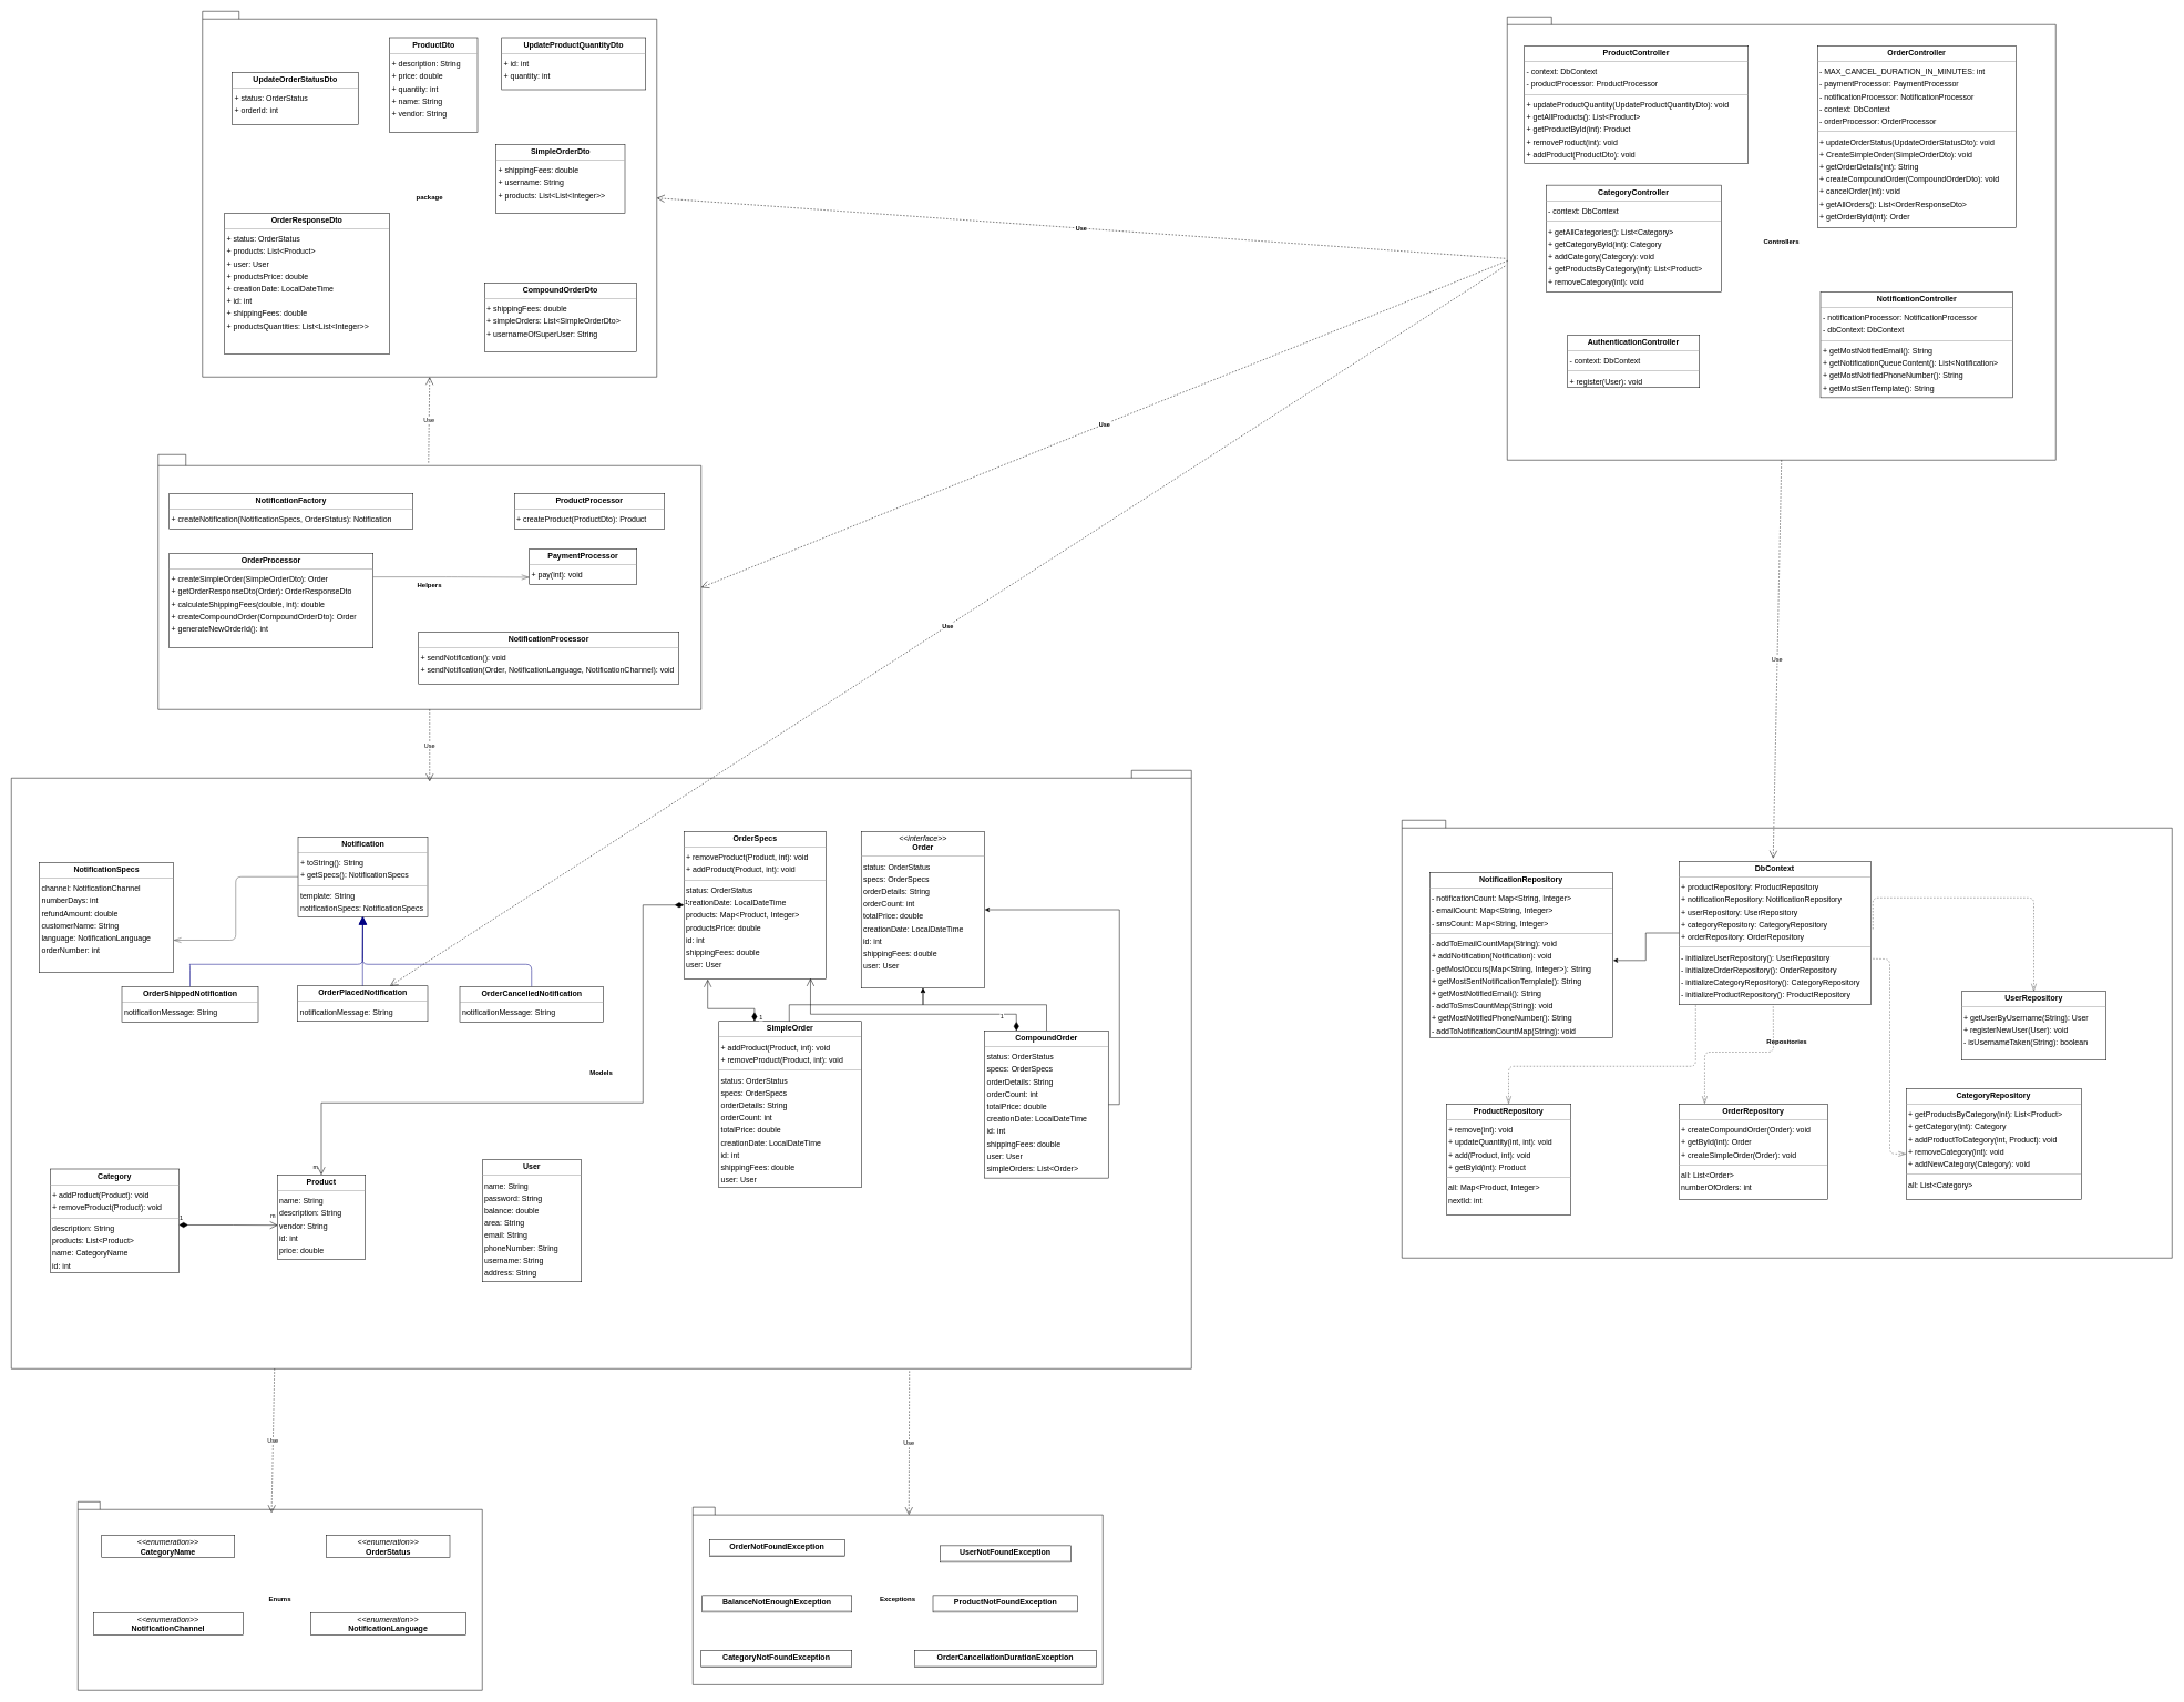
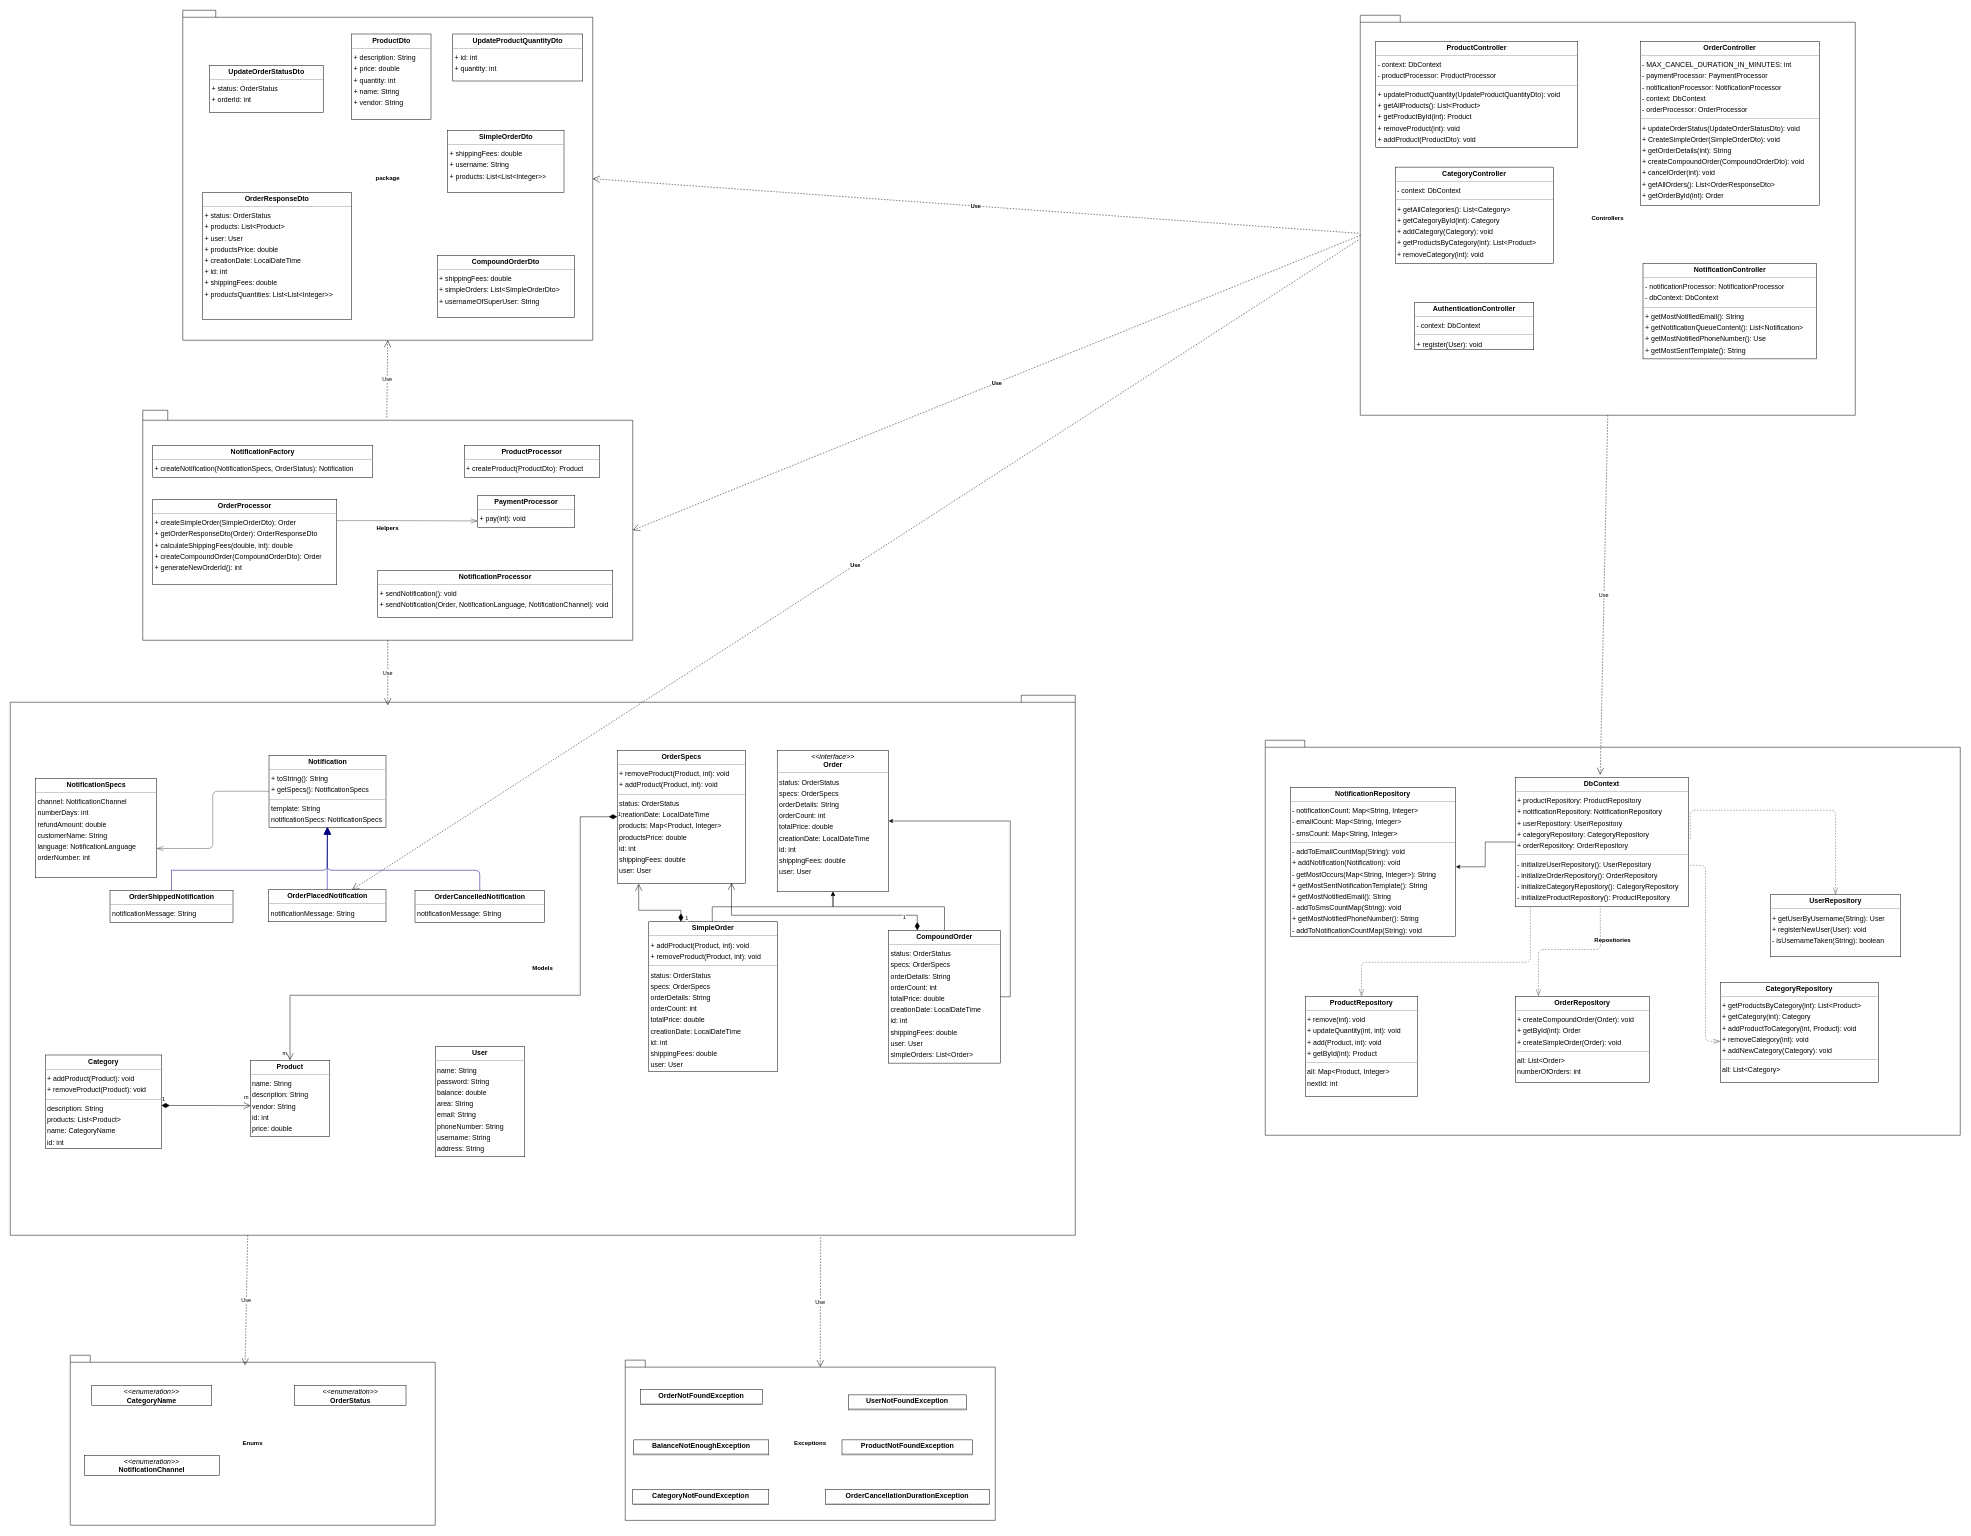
- <mxCell id="80" value="&lt;p style=&quot;margin:0px;margin-top:4px;text-align:center;&quot;&gt;&lt;b&gt;NotificationController&lt;/b&gt;&lt;/p&gt;&lt;hr size=&quot;1&quot;/&gt;&lt;p style=&quot;margin:0 0 0 4px;line-height:1.6;&quot;&gt;- notificationProcessor: NotificationProcessor&lt;br/&gt;- dbContext: DbContext&lt;/p&gt;&lt;hr size=&quot;1&quot;/&gt;&lt;p style=&quot;margin:0 0 0 4px;line-height:1.6;&quot;&gt;+ getMostNotifiedEmail(): String&lt;br/&gt;+ getNotificationQueueContent(): List&amp;lt;Notification&amp;gt;&lt;br/&gt;+ getMostNotifiedPhoneNumber(): String&lt;br/&gt;+ getMostSentTemplate(): String&lt;/p&gt;" style="verticalAlign=top;align=left;overflow=fill;fontSize=14;fontFamily=Helvetica;html=1;rounded=0;shadow=0;comic=0;labelBackgroundColor=none;strokeWidth=1;" vertex="1" parent="1"><mxGeometry x="3285.5" y="526.25" width="347" height="191" as="geometry" /></mxCell>
+ <mxCell id="80" value="&lt;p style=&quot;margin:0px;margin-top:4px;text-align:center;&quot;&gt;&lt;b&gt;NotificationController&lt;/b&gt;&lt;/p&gt;&lt;hr size=&quot;1&quot;/&gt;&lt;p style=&quot;margin:0 0 0 4px;line-height:1.6;&quot;&gt;- notificationProcessor: NotificationProcessor&lt;br/&gt;- dbContext: DbContext&lt;/p&gt;&lt;hr size=&quot;1&quot;/&gt;&lt;p style=&quot;margin:0 0 0 4px;line-height:1.6;&quot;&gt;+ getMostNotifiedEmail(): String&lt;br/&gt;+ getNotificationQueueContent(): List&amp;lt;Notification&amp;gt;&lt;br/&gt;+ getMostNotifiedPhoneNumber(): Use&lt;br/&gt;+ getMostSentTemplate(): String&lt;/p&gt;" style="verticalAlign=top;align=left;overflow=fill;fontSize=14;fontFamily=Helvetica;html=1;rounded=0;shadow=0;comic=0;labelBackgroundColor=none;strokeWidth=1;" vertex="1" parent="1"><mxGeometry x="3285.5" y="526.25" width="347" height="191" as="geometry" /></mxCell>
- <mxCell id="9" value="&lt;p style=&quot;margin:0px;margin-top:4px;text-align:center;&quot;&gt;&lt;i&gt;&amp;lt;&amp;lt;enumeration&amp;gt;&amp;gt;&lt;/i&gt;&lt;br/&gt;&lt;b&gt;NotificationLanguage&lt;/b&gt;&lt;/p&gt;&lt;hr size=&quot;1&quot;/&gt;&lt;p style=&quot;margin:0 0 0 4px;line-height:1.6;&quot;&gt;+ values(): NotificationLanguage[]&lt;br/&gt;+ valueOf(String): NotificationLanguage&lt;/p&gt;" style="verticalAlign=top;align=left;overflow=fill;fontSize=14;fontFamily=Helvetica;html=1;rounded=0;shadow=0;comic=0;labelBackgroundColor=none;strokeWidth=1;" parent="1" vertex="1"><mxGeometry x="560" y="2910" width="280" height="40" as="geometry" /></mxCell>
